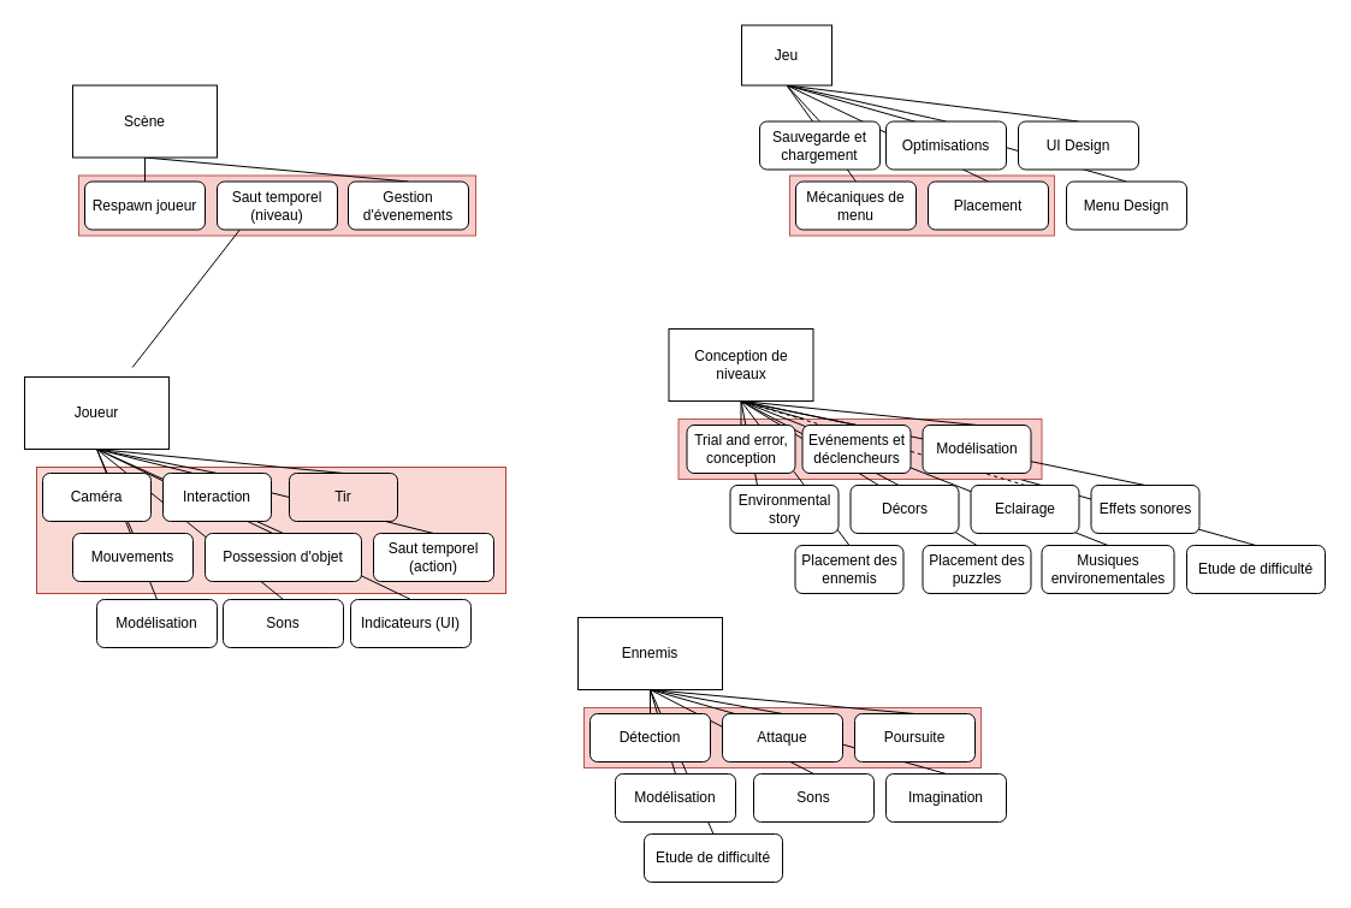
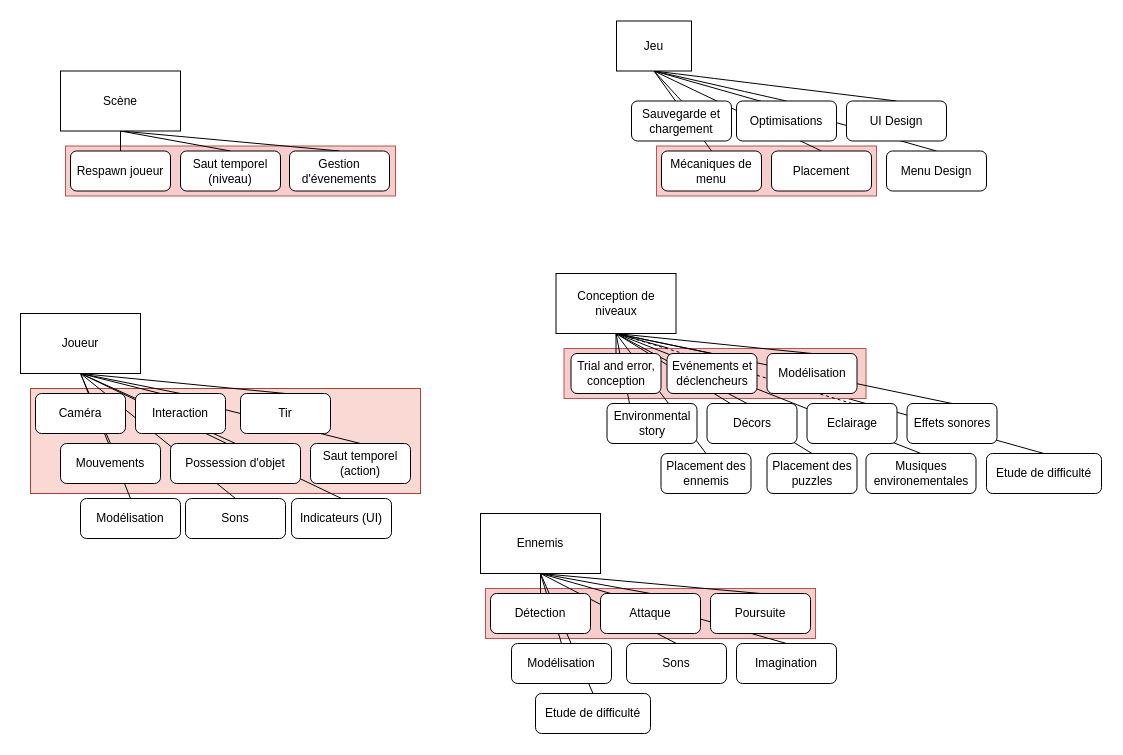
- <mxCell id="17" value="" style="endArrow=none;html=1;startSize=10;endSize=14;sourcePerimeterSpacing=8;targetPerimeterSpacing=8;exitX=0.5;exitY=0;exitDx=0;exitDy=0;" edge="1" parent="1" source="76" target="38"><mxGeometry width="50" height="50" relative="1" as="geometry"><mxPoint x="69" y="-19.5" as="sourcePoint" /><mxPoint x="119" y="-69.5" as="targetPoint" /></mxGeometry></mxCell>
+ <mxCell id="17" value="" style="endArrow=none;html=1;startSize=10;endSize=14;sourcePerimeterSpacing=8;targetPerimeterSpacing=8;exitX=0.5;exitY=0;exitDx=0;exitDy=0;entryX=0.5;entryY=1;entryDx=0;entryDy=0;" edge="1" parent="1" source="76" target="75"><mxGeometry width="50" height="50" relative="1" as="geometry"><mxPoint x="69" y="-19.5" as="sourcePoint" /><mxPoint x="119" y="-69.5" as="targetPoint" /></mxGeometry></mxCell>
- <mxCell id="40" value="Tir" style="rounded=1;whiteSpace=wrap;html=1;hachureGap=4;pointerEvents=0;fillColor=#fad9d5;" vertex="1" parent="1"><mxGeometry x="240" y="393" width="90" height="40" as="geometry" /></mxCell>
+ <mxCell id="40" value="Tir" style="rounded=1;whiteSpace=wrap;html=1;hachureGap=4;pointerEvents=0;" vertex="1" parent="1"><mxGeometry x="240" y="393" width="90" height="40" as="geometry" /></mxCell>
